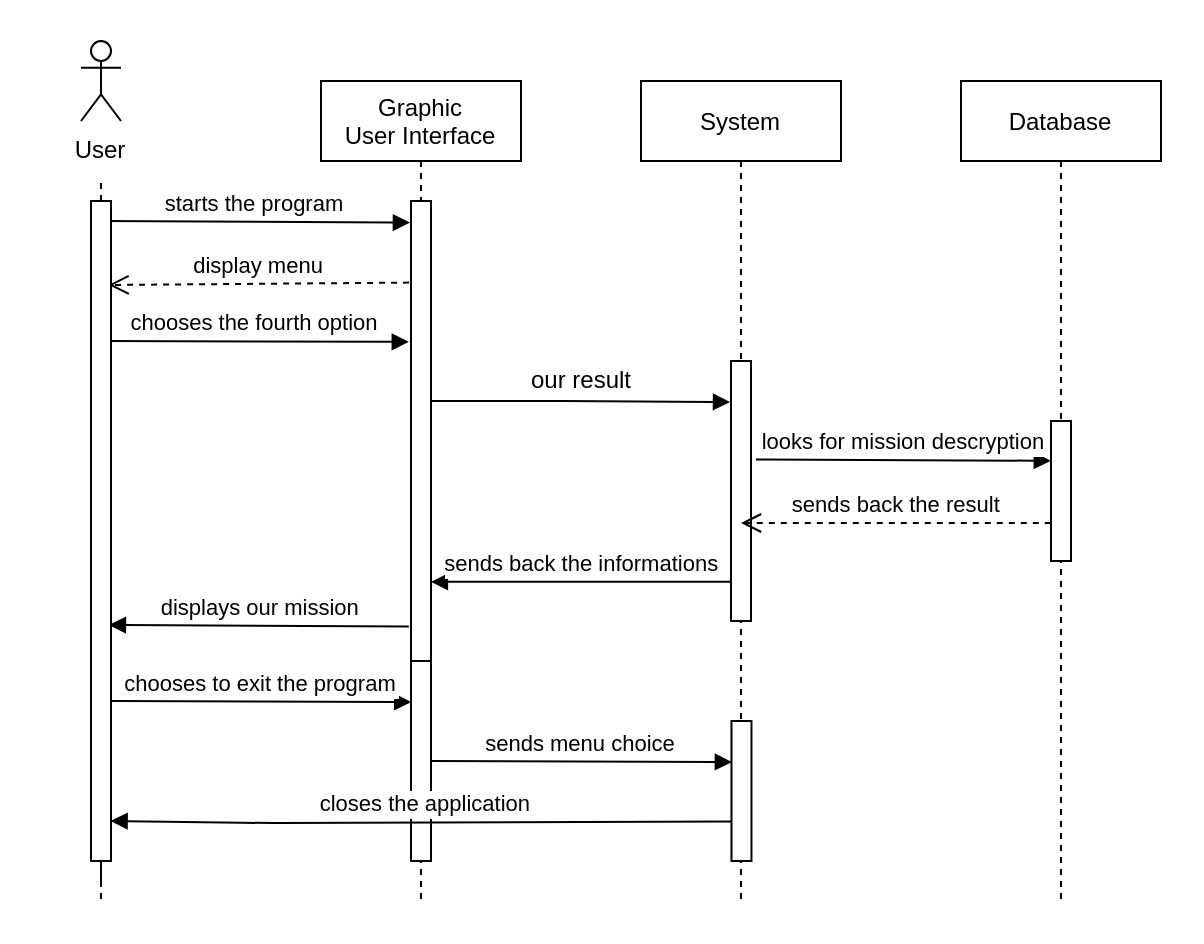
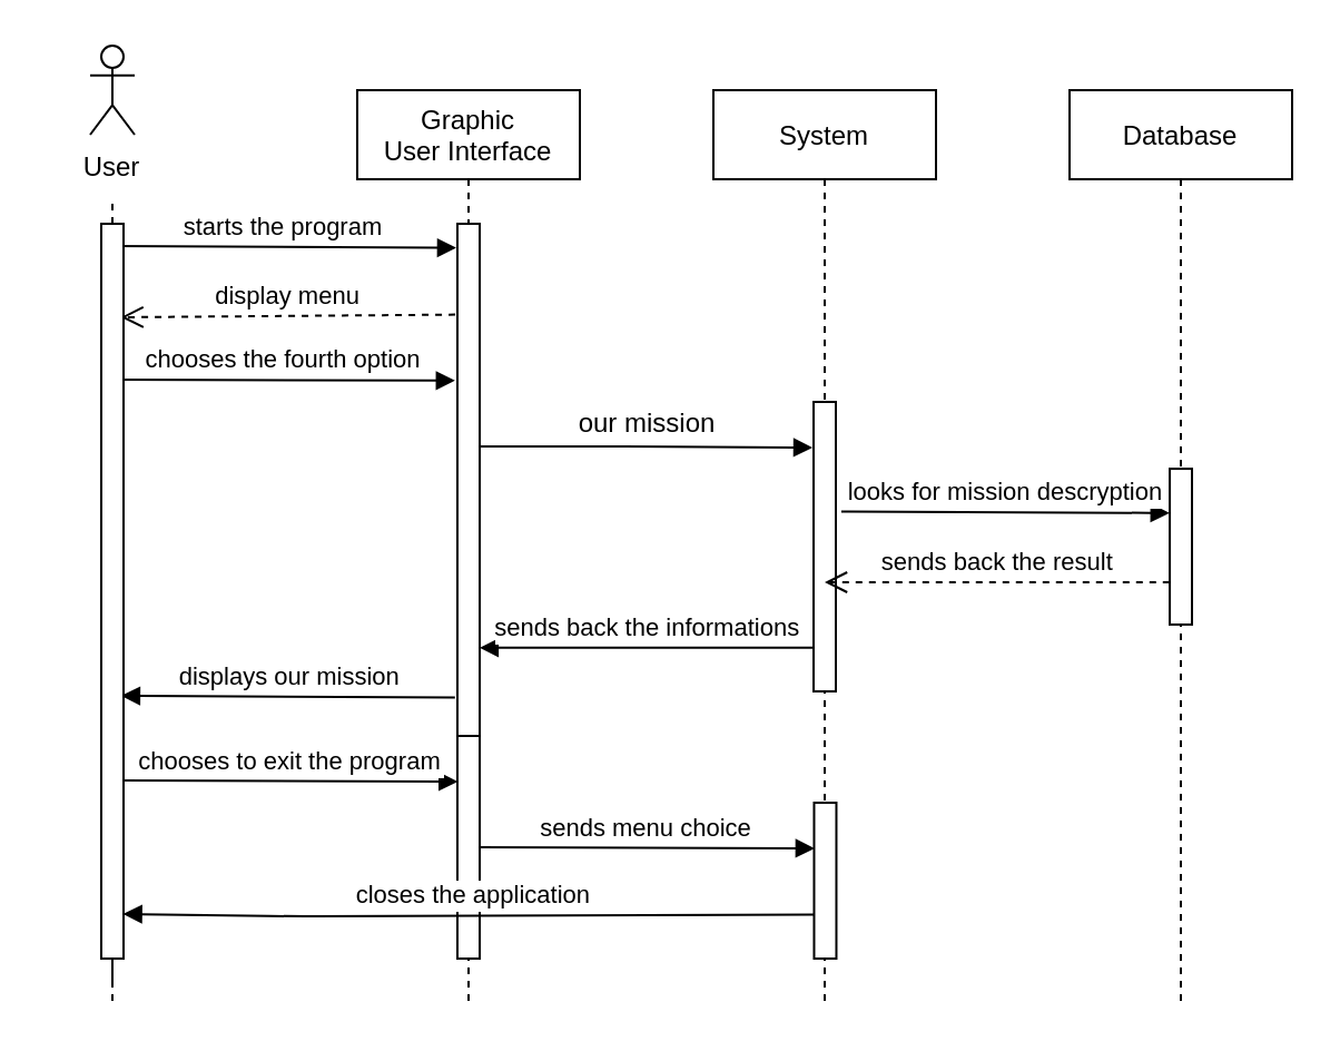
- <mxCell id="15" value="our result" style="text;html=1;align=center;verticalAlign=middle;resizable=0;points=[];autosize=1;strokeColor=none;fillColor=none;" vertex="1" parent="1"><mxGeometry x="250" y="175" width="80" height="30" as="geometry" /></mxCell>
+ <mxCell id="15" value="our mission" style="text;html=1;align=center;verticalAlign=middle;resizable=0;points=[];autosize=1;strokeColor=none;fillColor=none;" vertex="1" parent="1"><mxGeometry x="250" y="175" width="80" height="30" as="geometry" /></mxCell>
